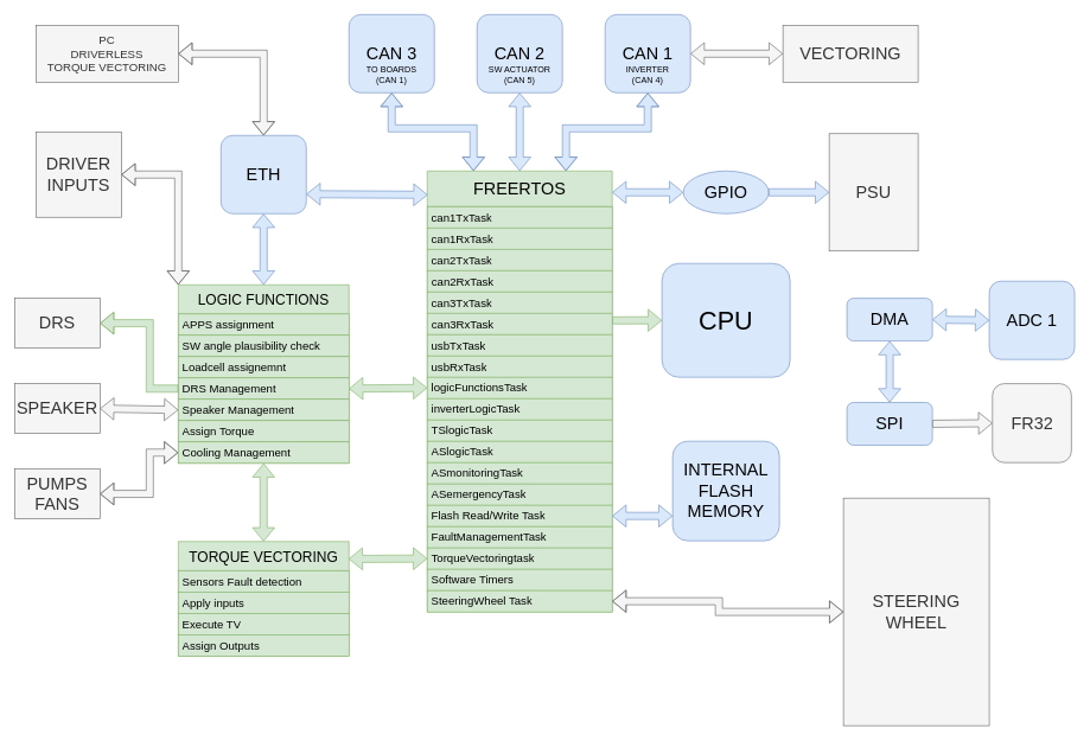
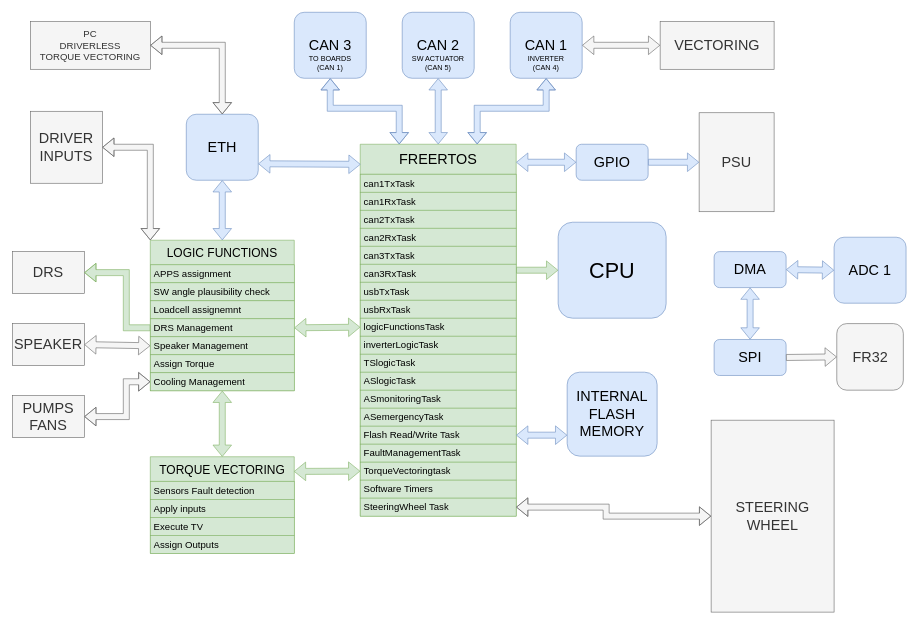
- <mxCell id="70" value="&lt;font style=&quot;font-size: 24px;&quot;&gt;GPIO&lt;/font&gt;" style="ellipse;whiteSpace=wrap;html=1;fillColor=#dae8fc;strokeColor=#6c8ebf;" parent="1" vertex="1"><mxGeometry x="960" y="240" width="120" height="60" as="geometry" /></mxCell>
+ <mxCell id="70" value="&lt;font style=&quot;font-size: 24px;&quot;&gt;GPIO&lt;/font&gt;" style="rounded=1;whiteSpace=wrap;html=1;fillColor=#dae8fc;strokeColor=#6c8ebf;" parent="1" vertex="1"><mxGeometry x="960" y="240" width="120" height="60" as="geometry" /></mxCell>
